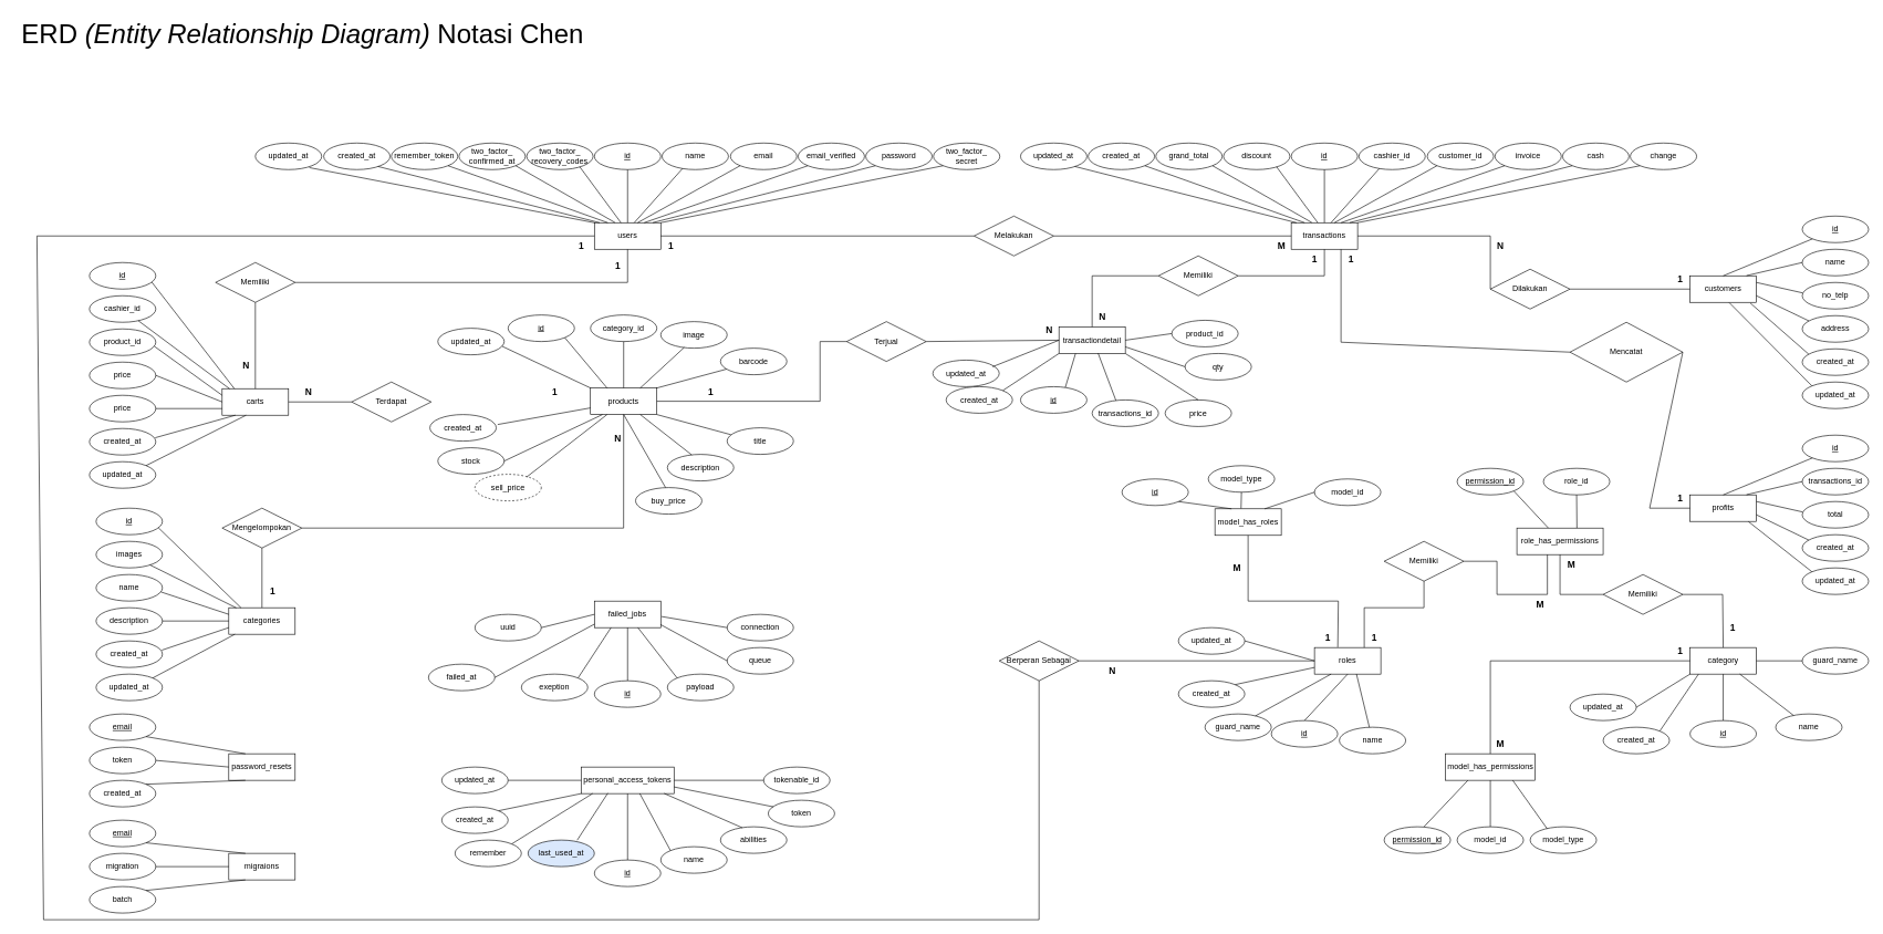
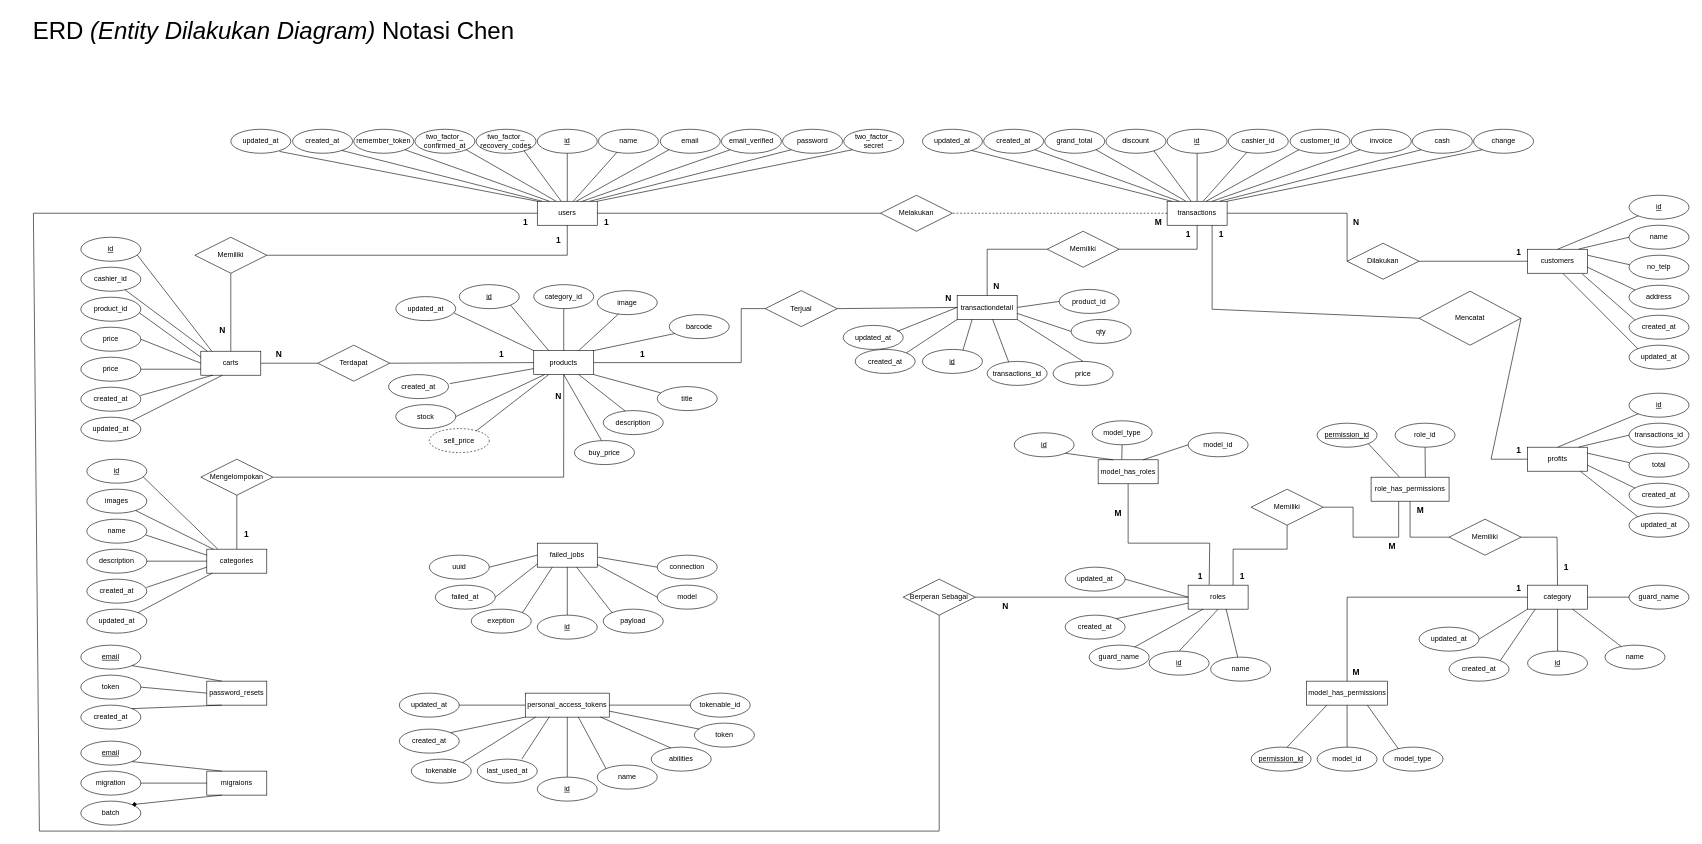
- <mxCell id="286" value="&lt;font style=&quot;font-size: 40px;&quot;&gt;ERD &lt;i style=&quot;&quot;&gt;(Entity Relationship Diagram)&lt;/i&gt; Notasi Chen&lt;/font&gt;" style="text;html=1;align=center;verticalAlign=middle;resizable=0;points=[];autosize=1;strokeColor=none;fillColor=none;" vertex="1" parent="1"><mxGeometry x="20" y="20" width="870" height="60" as="geometry" /></mxCell>
+ <mxCell id="286" value="&lt;font style=&quot;font-size: 40px;&quot;&gt;ERD &lt;i style=&quot;&quot;&gt;(Entity Dilakukan Diagram)&lt;/i&gt; Notasi Chen&lt;/font&gt;" style="text;html=1;align=center;verticalAlign=middle;resizable=0;points=[];autosize=1;strokeColor=none;fillColor=none;" vertex="1" parent="1"><mxGeometry x="20" y="20" width="870" height="60" as="geometry" /></mxCell>
- <mxCell id="236" value="" style="endArrow=none;html=1;rounded=0;exitX=0;exitY=0.5;exitDx=0;exitDy=0;entryX=1;entryY=0.5;entryDx=0;entryDy=0;" edge="1" parent="1" source="67" target="234"><mxGeometry relative="1" as="geometry"><mxPoint x="1645" y="505" as="sourcePoint" /><mxPoint x="1645" y="375" as="targetPoint" /></mxGeometry></mxCell>
+ <mxCell id="236" value="" style="endArrow=none;html=1;rounded=0;exitX=0;exitY=0.5;exitDx=0;exitDy=0;entryX=1;entryY=0.5;entryDx=0;entryDy=0;dashed=1;" edge="1" parent="1" source="67" target="234"><mxGeometry relative="1" as="geometry"><mxPoint x="1645" y="505" as="sourcePoint" /><mxPoint x="1645" y="375" as="targetPoint" /></mxGeometry></mxCell>
- <mxCell id="207" value="barcode" style="ellipse;whiteSpace=wrap;html=1;align=center;" vertex="1" parent="1"><mxGeometry x="1085" y="524" width="100" height="40" as="geometry" /></mxCell>
+ <mxCell id="207" value="barcode" style="ellipse;whiteSpace=wrap;html=1;align=center;" vertex="1" parent="1"><mxGeometry x="1115" y="524" width="100" height="40" as="geometry" /></mxCell>
+ <mxCell id="230" value="" style="endArrow=none;html=1;rounded=0;exitX=1;exitY=0.5;exitDx=0;exitDy=0;entryX=0;entryY=0.5;entryDx=0;entryDy=0;" edge="1" parent="1" source="228" target="202"><mxGeometry relative="1" as="geometry"><mxPoint x="649.1" y="594" as="sourcePoint" /><mxPoint x="570" y="624" as="targetPoint" /></mxGeometry></mxCell>
- <mxCell id="126" value="queue" style="ellipse;whiteSpace=wrap;html=1;align=center;" vertex="1" parent="1"><mxGeometry x="1095" y="975" width="100" height="40" as="geometry" /></mxCell>
+ <mxCell id="126" value="model" style="ellipse;whiteSpace=wrap;html=1;align=center;" vertex="1" parent="1"><mxGeometry x="1095" y="975" width="100" height="40" as="geometry" /></mxCell>
- <mxCell id="135" value="failed_at" style="ellipse;whiteSpace=wrap;html=1;align=center;" vertex="1" parent="1"><mxGeometry x="645" y="1000" width="100" height="40" as="geometry" /></mxCell>
+ <mxCell id="135" value="failed_at" style="ellipse;whiteSpace=wrap;html=1;align=center;" vertex="1" parent="1"><mxGeometry x="725" y="975" width="100" height="40" as="geometry" /></mxCell>
- <mxCell id="144" value="remember" style="ellipse;whiteSpace=wrap;html=1;align=center;" vertex="1" parent="1"><mxGeometry x="685" y="1265" width="100" height="40" as="geometry" /></mxCell>
+ <mxCell id="144" value="tokenable" style="ellipse;whiteSpace=wrap;html=1;align=center;" vertex="1" parent="1"><mxGeometry x="685" y="1265" width="100" height="40" as="geometry" /></mxCell>
- <mxCell id="151" value="last_used_at" style="ellipse;whiteSpace=wrap;html=1;align=center;fillColor=#dae8fc;" vertex="1" parent="1"><mxGeometry x="795" y="1265" width="100" height="40" as="geometry" /></mxCell>
+ <mxCell id="151" value="last_used_at" style="ellipse;whiteSpace=wrap;html=1;align=center;" vertex="1" parent="1"><mxGeometry x="795" y="1265" width="100" height="40" as="geometry" /></mxCell>
- <mxCell id="14" value="" style="endArrow=none;html=1;rounded=0;entryX=1;entryY=0;entryDx=0;entryDy=0;exitX=0.25;exitY=1;exitDx=0;exitDy=0;" edge="1" parent="1" source="9" target="12"><mxGeometry width="50" height="50" relative="1" as="geometry"><mxPoint x="391.1" y="1395" as="sourcePoint" /><mxPoint x="294.1" y="1499" as="targetPoint" /></mxGeometry></mxCell>
+ <mxCell id="14" value="" style="endArrow=diamond;html=1;rounded=0;entryX=1;entryY=0;entryDx=0;entryDy=0;exitX=0.25;exitY=1;exitDx=0;exitDy=0;" edge="1" parent="1" source="9" target="12"><mxGeometry width="50" height="50" relative="1" as="geometry"><mxPoint x="391.1" y="1395" as="sourcePoint" /><mxPoint x="294.1" y="1499" as="targetPoint" /></mxGeometry></mxCell>
